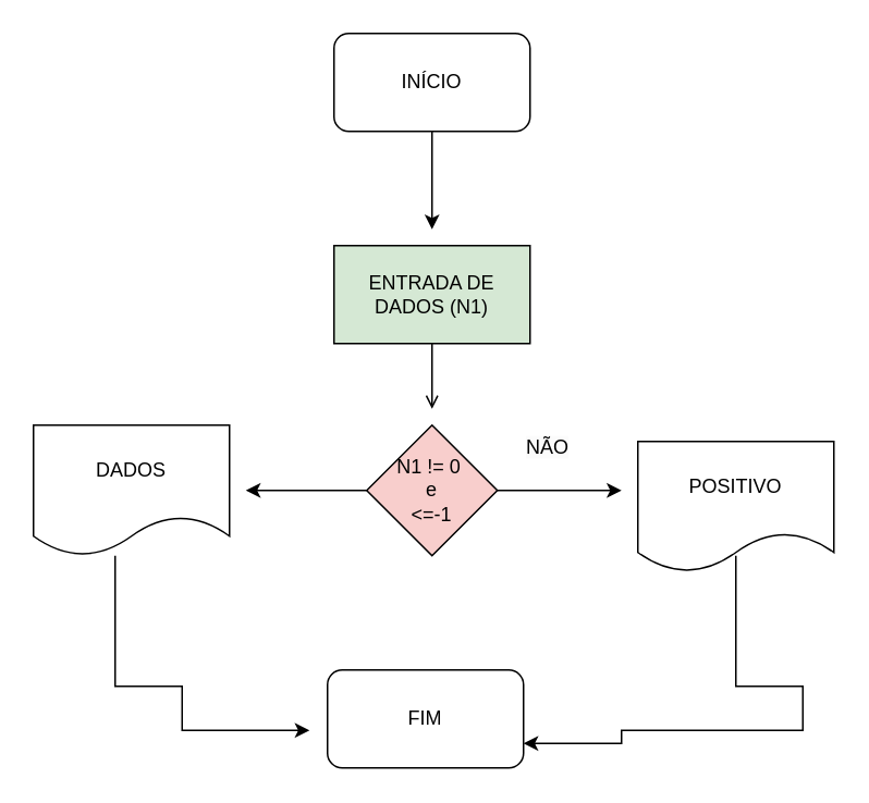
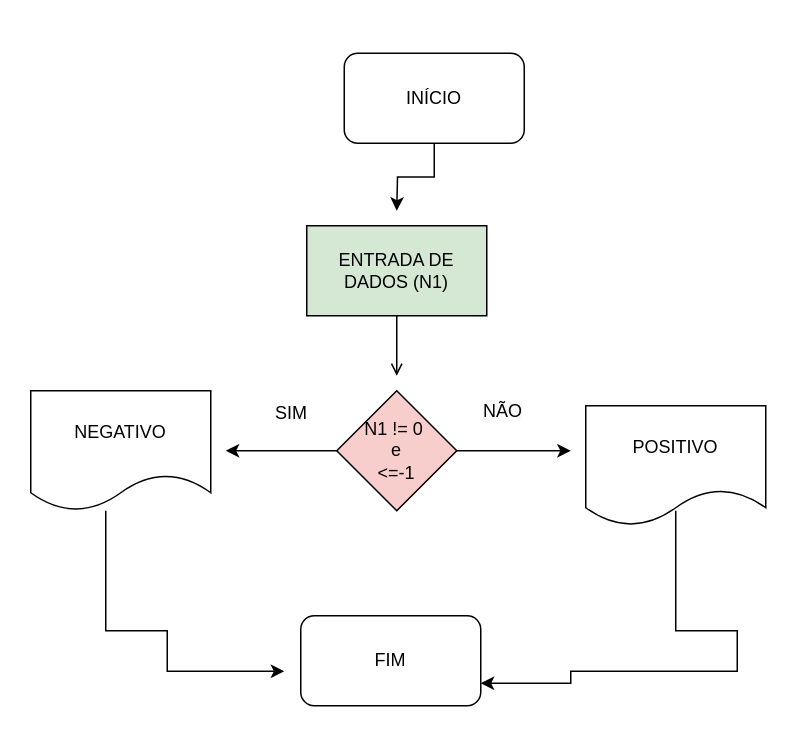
- <mxCell id="3" value="INÍCIO" style="rounded=1;whiteSpace=wrap;html=1;" vertex="1" parent="1"><mxGeometry x="204" y="20" width="120" height="60" as="geometry" /></mxCell>
+ <mxCell id="3" value="INÍCIO" style="rounded=1;whiteSpace=wrap;html=1;" vertex="1" parent="1"><mxGeometry x="229" y="35" width="120" height="60" as="geometry" /></mxCell>
+ <mxCell id="11" value="SIM" style="text;html=1;align=center;verticalAlign=middle;whiteSpace=wrap;rounded=0;" vertex="1" parent="1"><mxGeometry x="164" y="260" width="60" height="30" as="geometry" /></mxCell>
- <mxCell id="10" value="DADOS" style="shape=document;whiteSpace=wrap;html=1;boundedLbl=1;" vertex="1" parent="1"><mxGeometry x="20" y="260" width="120" height="80" as="geometry" /></mxCell>
+ <mxCell id="10" value="NEGATIVO" style="shape=document;whiteSpace=wrap;html=1;boundedLbl=1;" vertex="1" parent="1"><mxGeometry x="20" y="260" width="120" height="80" as="geometry" /></mxCell>
